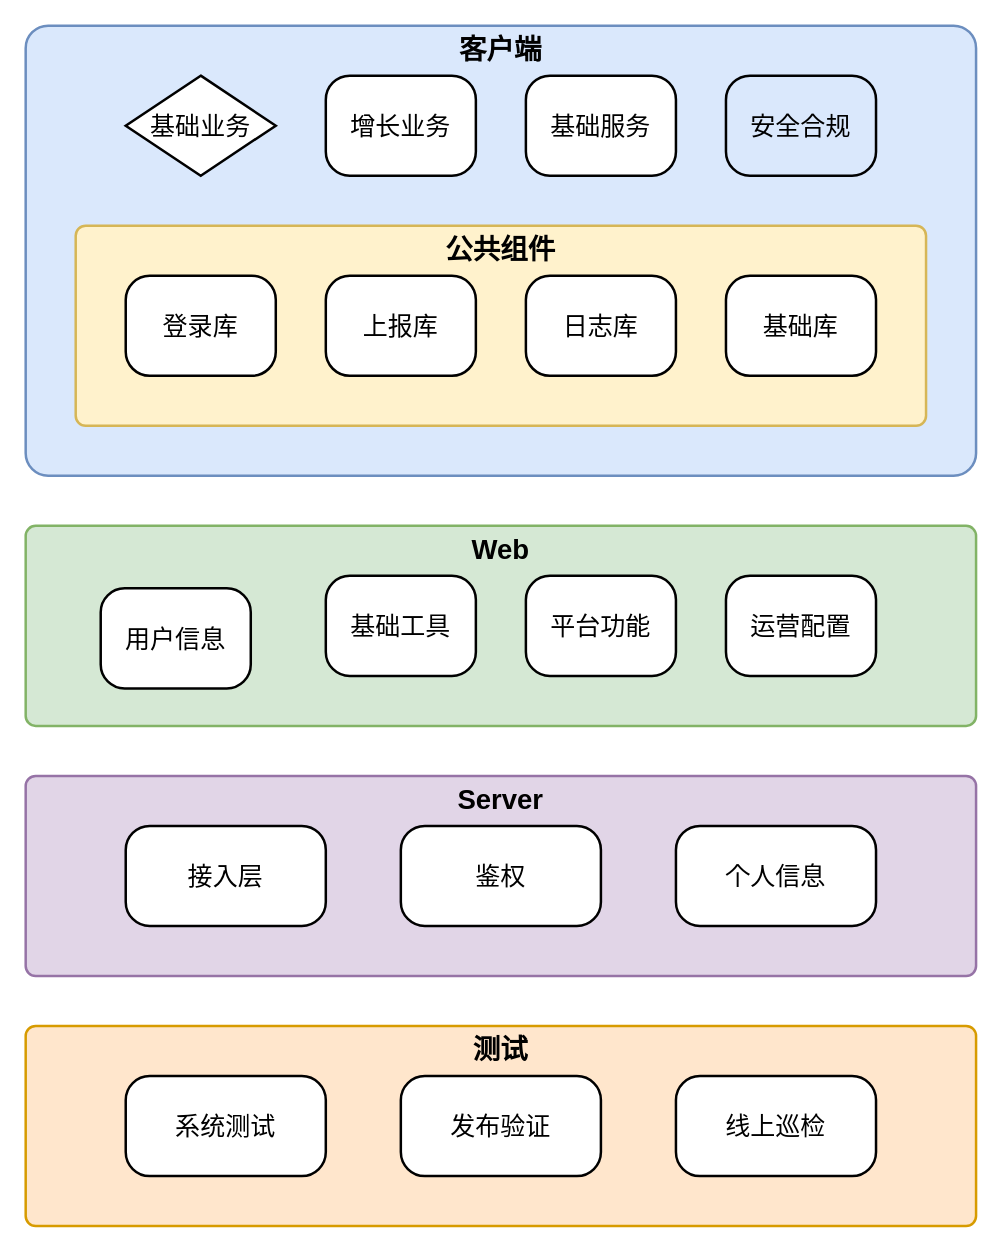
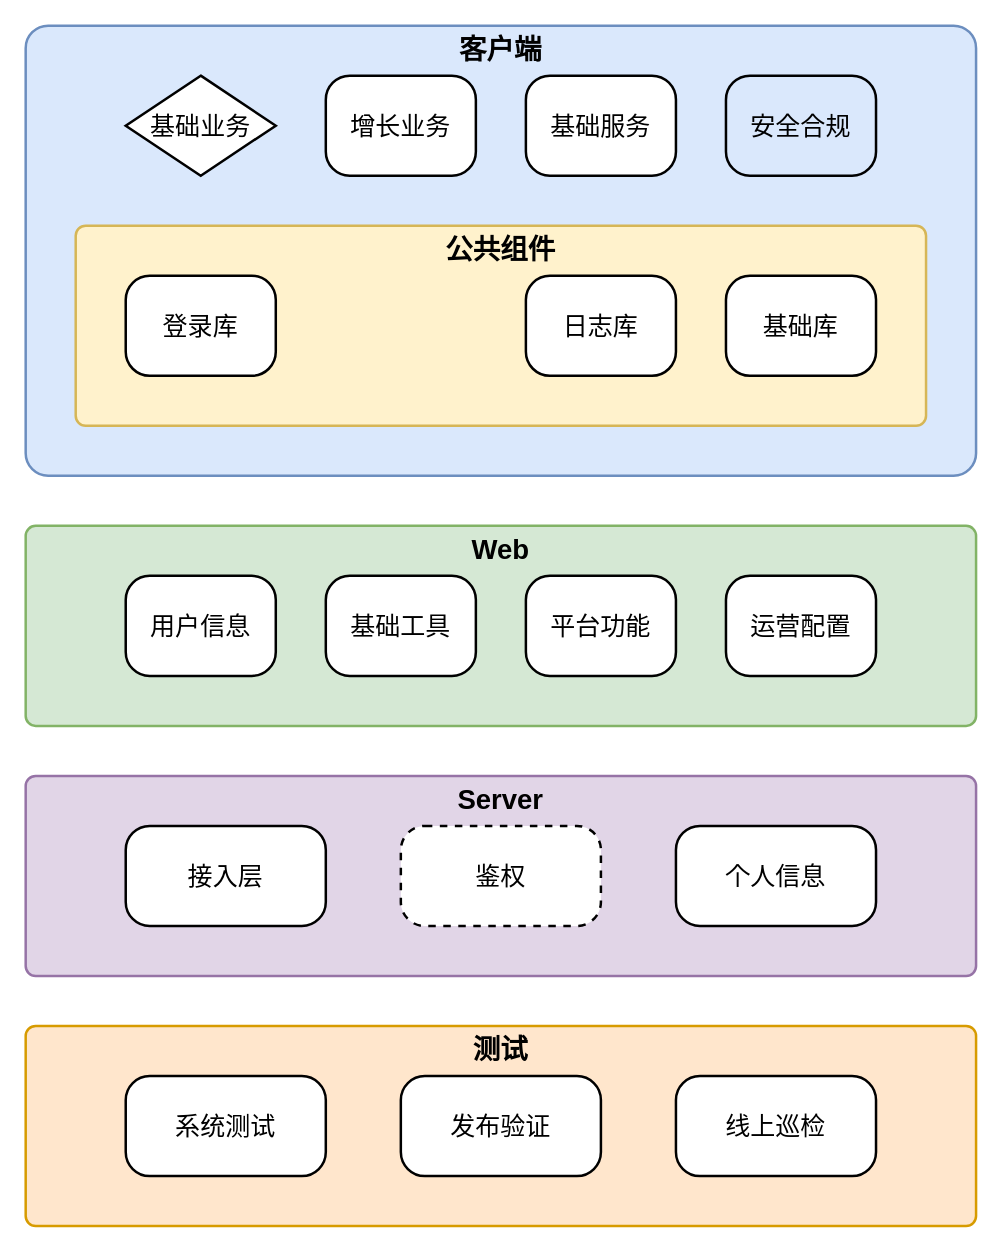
- <mxCell id="10" value="上报库" style="rounded=1;whiteSpace=wrap;html=1;strokeWidth=2;fontSize=20;arcSize=24;" vertex="1" parent="1"><mxGeometry x="260" y="220" width="120" height="80" as="geometry" /></mxCell>
- <mxCell id="15" value="用户信息" style="rounded=1;whiteSpace=wrap;html=1;strokeWidth=2;fontSize=20;arcSize=24;" vertex="1" parent="1"><mxGeometry x="80" y="470" width="120" height="80" as="geometry" /></mxCell>
+ <mxCell id="15" value="用户信息" style="rounded=1;whiteSpace=wrap;html=1;strokeWidth=2;fontSize=20;arcSize=24;" vertex="1" parent="1"><mxGeometry x="100" y="460" width="120" height="80" as="geometry" /></mxCell>
- <mxCell id="22" value="鉴权" style="rounded=1;whiteSpace=wrap;html=1;strokeWidth=2;fontSize=20;arcSize=24;" vertex="1" parent="1"><mxGeometry x="320" y="660" width="160" height="80" as="geometry" /></mxCell>
+ <mxCell id="22" value="鉴权" style="rounded=1;whiteSpace=wrap;html=1;strokeWidth=2;fontSize=20;arcSize=24;dashed=1;" vertex="1" parent="1"><mxGeometry x="320" y="660" width="160" height="80" as="geometry" /></mxCell>
